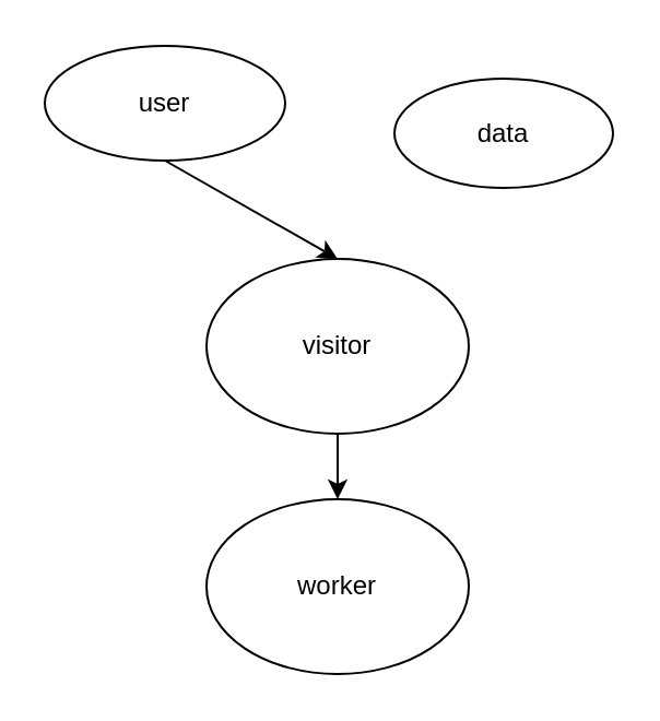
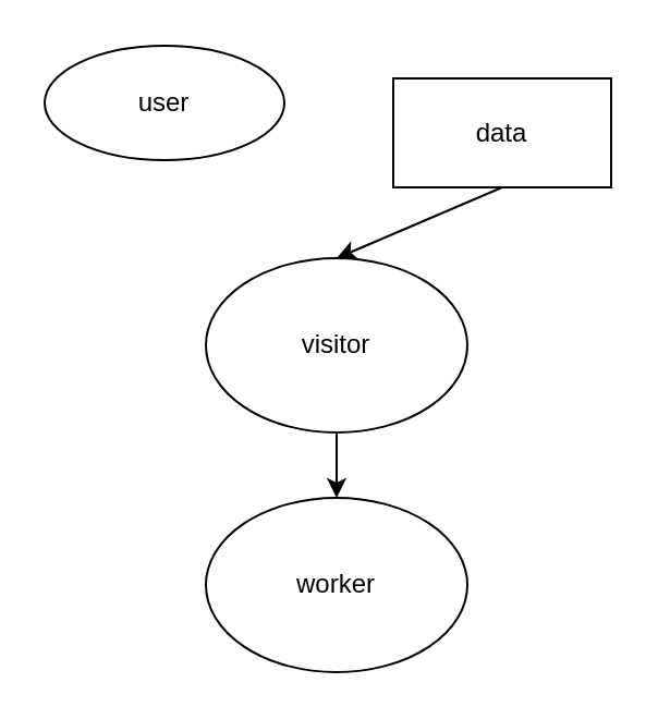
- <mxCell id="5" value="data" style="ellipse;whiteSpace=wrap;html=1;" vertex="1" parent="1"><mxGeometry x="180" y="35.5" width="100" height="50" as="geometry" /></mxCell>
+ <mxCell id="5" value="data" style="whiteSpace=wrap;html=1;rounded=0;" vertex="1" parent="1"><mxGeometry x="180" y="35.5" width="100" height="50" as="geometry" /></mxCell>
- <mxCell id="2" style="edgeStyle=none;html=1;exitX=0.5;exitY=1;exitDx=0;exitDy=0;entryX=0.5;entryY=0;entryDx=0;entryDy=0;" edge="1" parent="1" source="3" target="7"><mxGeometry relative="1" as="geometry" /></mxCell>
+ <mxCell id="4" style="edgeStyle=none;html=1;exitX=0.5;exitY=1;exitDx=0;exitDy=0;entryX=0.5;entryY=0;entryDx=0;entryDy=0;" edge="1" parent="1" source="5" target="7"><mxGeometry relative="1" as="geometry" /></mxCell>
